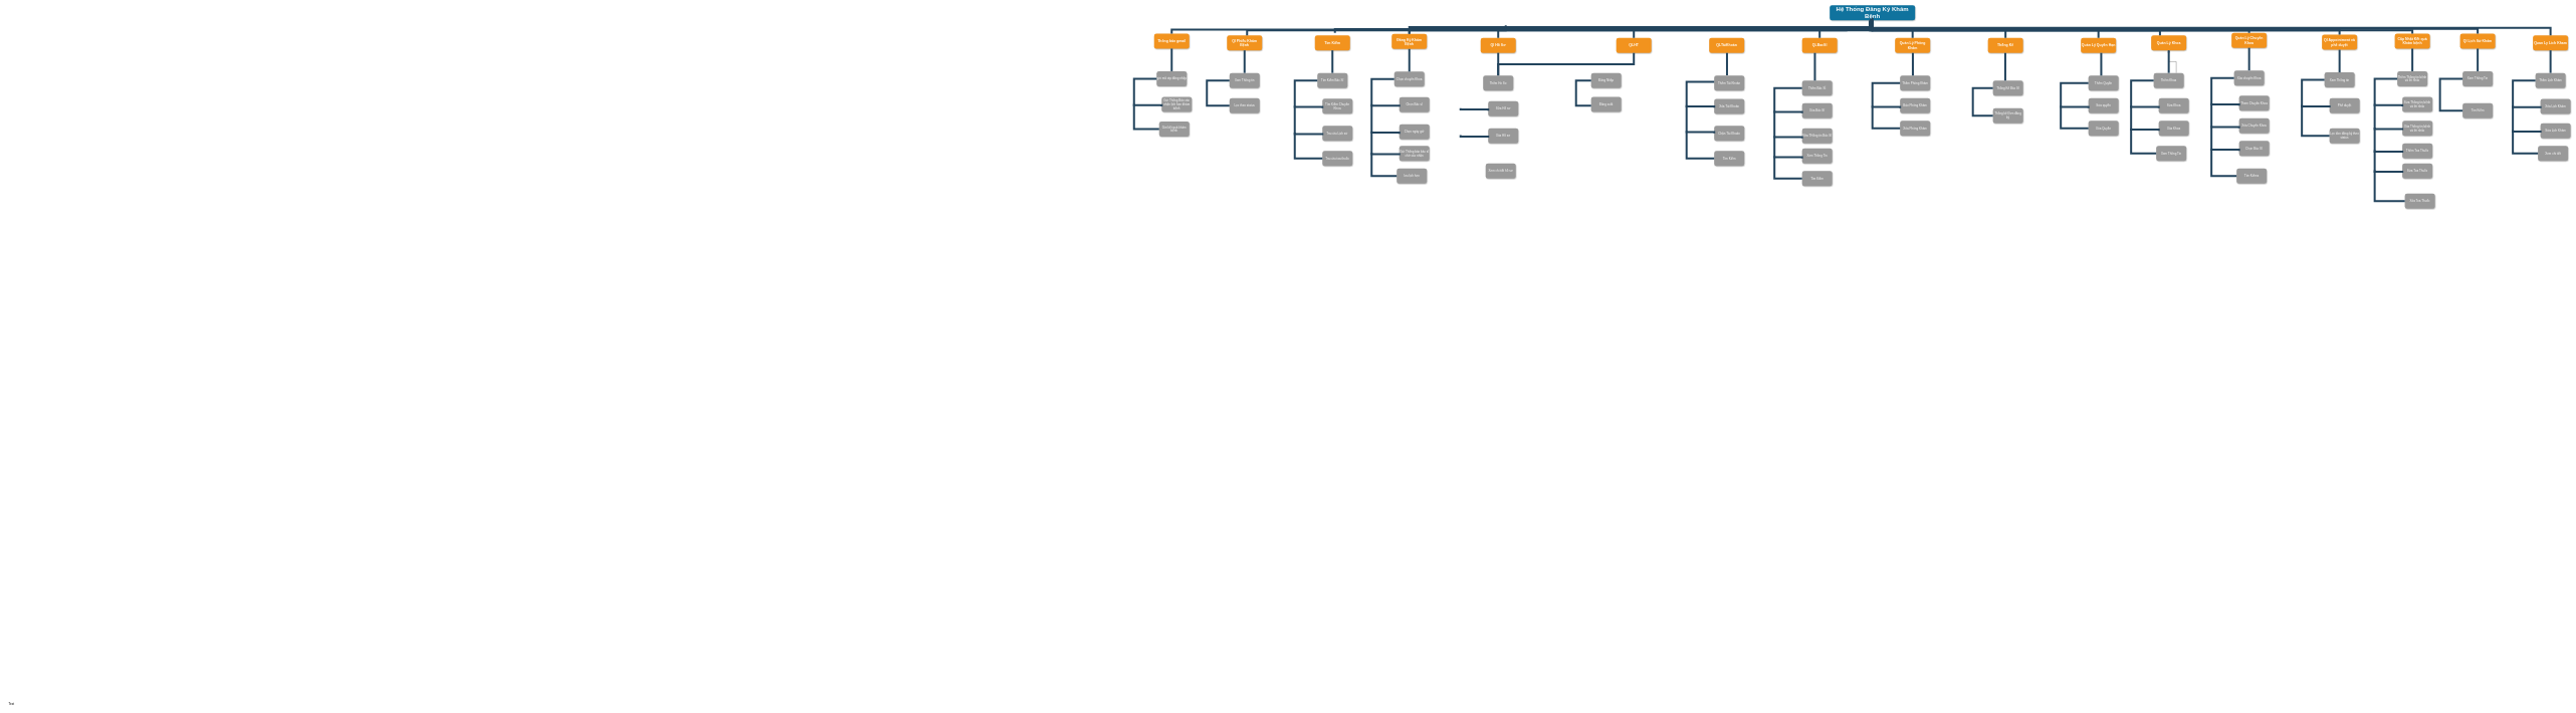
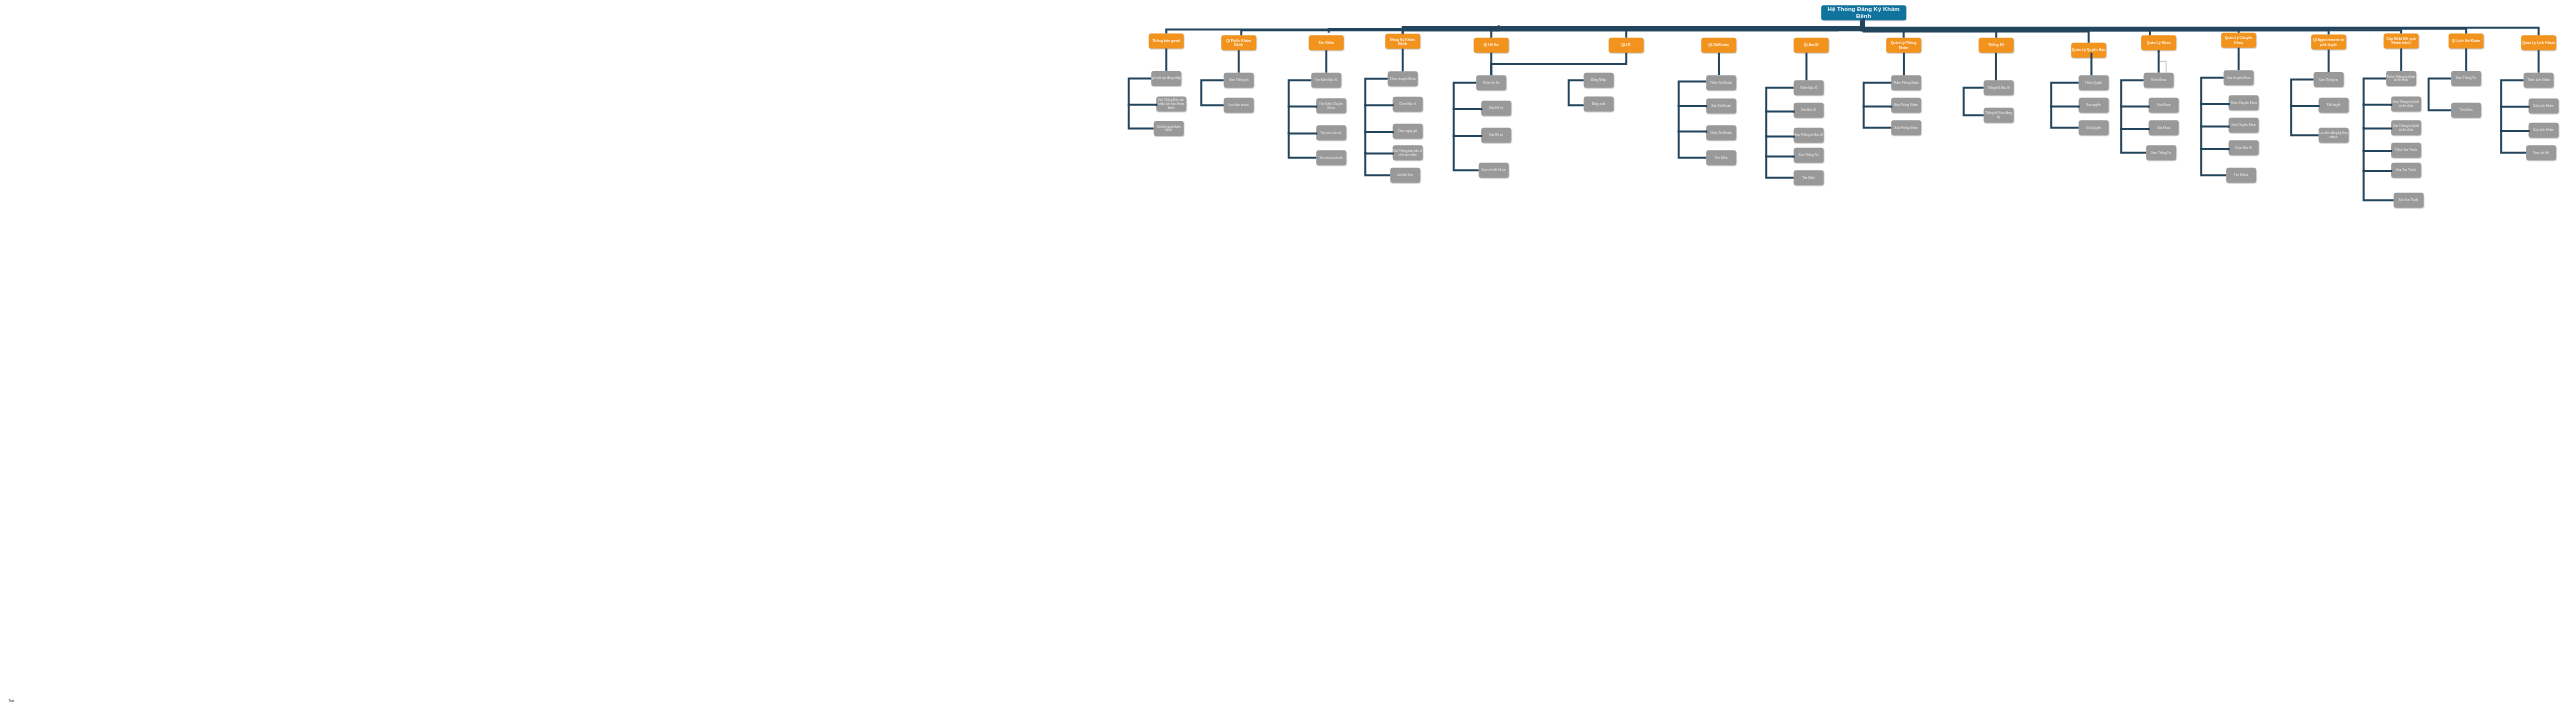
- <mxCell id="19" value="" style="edgeStyle=elbowEdgeStyle;elbow=vertical;rounded=0;fontColor=#000000;endArrow=none;endFill=0;strokeWidth=8;strokeColor=#23445D;" parent="1" source="2" target="6" edge="1"><mxGeometry width="100" height="100" relative="1" as="geometry"><mxPoint x="6835" y="140" as="sourcePoint" /><mxPoint x="6935" y="40" as="targetPoint" /></mxGeometry></mxCell>
- <mxCell id="5" value="Quản Lý Quyền Hạn" style="whiteSpace=wrap;rounded=1;fillColor=#F2931E;strokeColor=none;shadow=1;fontColor=#FFFFFF;fontStyle=1;fontSize=14" parent="1" vertex="1"><mxGeometry x="8285" y="150" width="140" height="60" as="geometry" /></mxCell>
+ <mxCell id="5" value="Quản Lý Quyền Hạn" style="whiteSpace=wrap;rounded=1;fillColor=#F2931E;strokeColor=none;shadow=1;fontColor=#FFFFFF;fontStyle=1;fontSize=14" parent="1" vertex="1"><mxGeometry x="8285" y="170" width="140" height="60" as="geometry" /></mxCell>
+ <mxCell id="108" value="" style="edgeStyle=elbowEdgeStyle;elbow=horizontal;rounded=0;fontColor=#000000;endArrow=none;endFill=0;strokeWidth=8;strokeColor=#23445D;entryX=0;entryY=0.5;entryDx=0;entryDy=0;exitX=0;exitY=0.5;exitDx=0;exitDy=0;" parent="1" source="105" target="107" edge="1"><mxGeometry width="100" height="100" relative="1" as="geometry"><mxPoint x="5925" y="395" as="sourcePoint" /><mxPoint x="5755" y="565" as="targetPoint" /><Array as="points"><mxPoint x="5815" y="490" /><mxPoint x="5815" y="480" /><mxPoint x="5765" y="535" /></Array></mxGeometry></mxCell>
